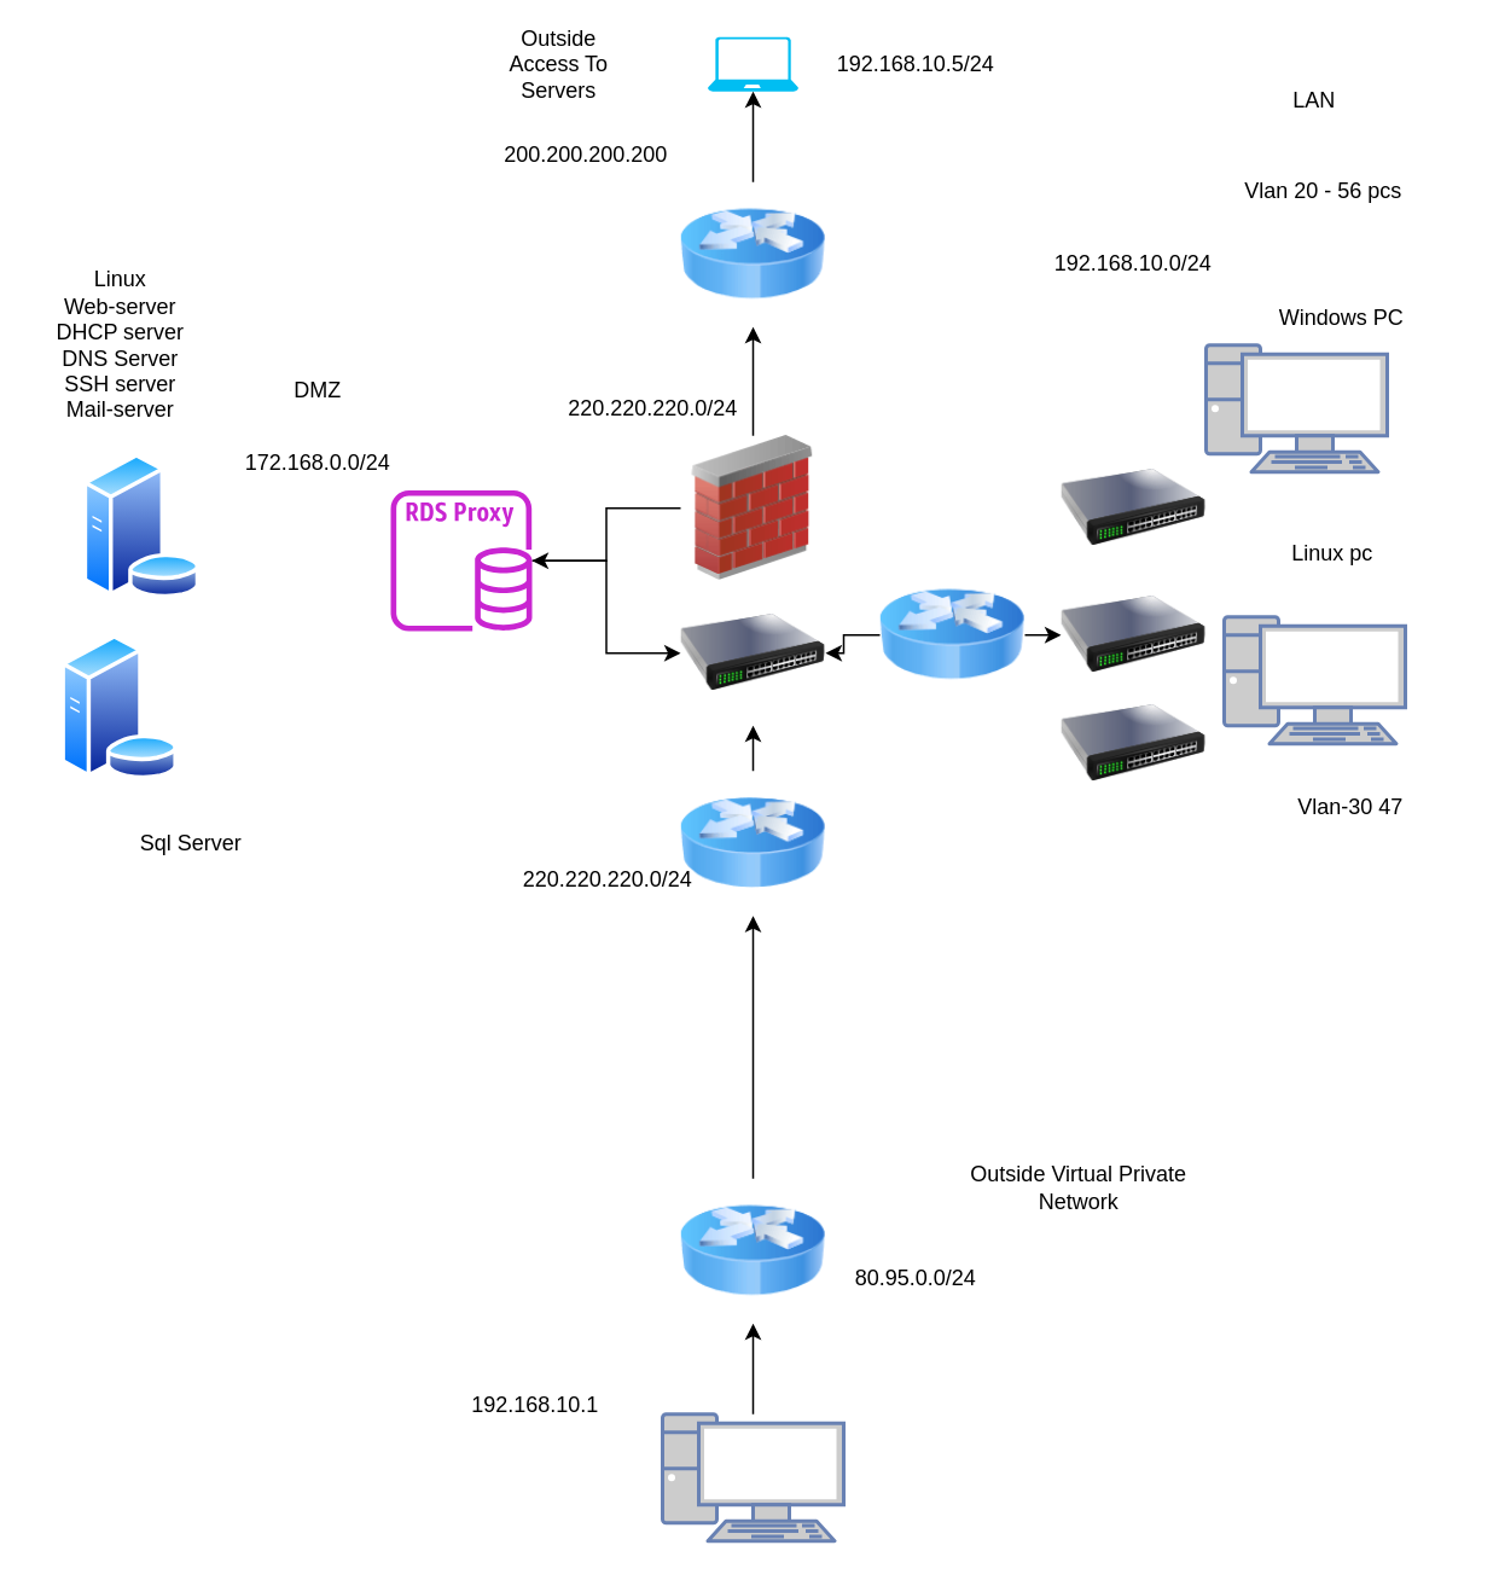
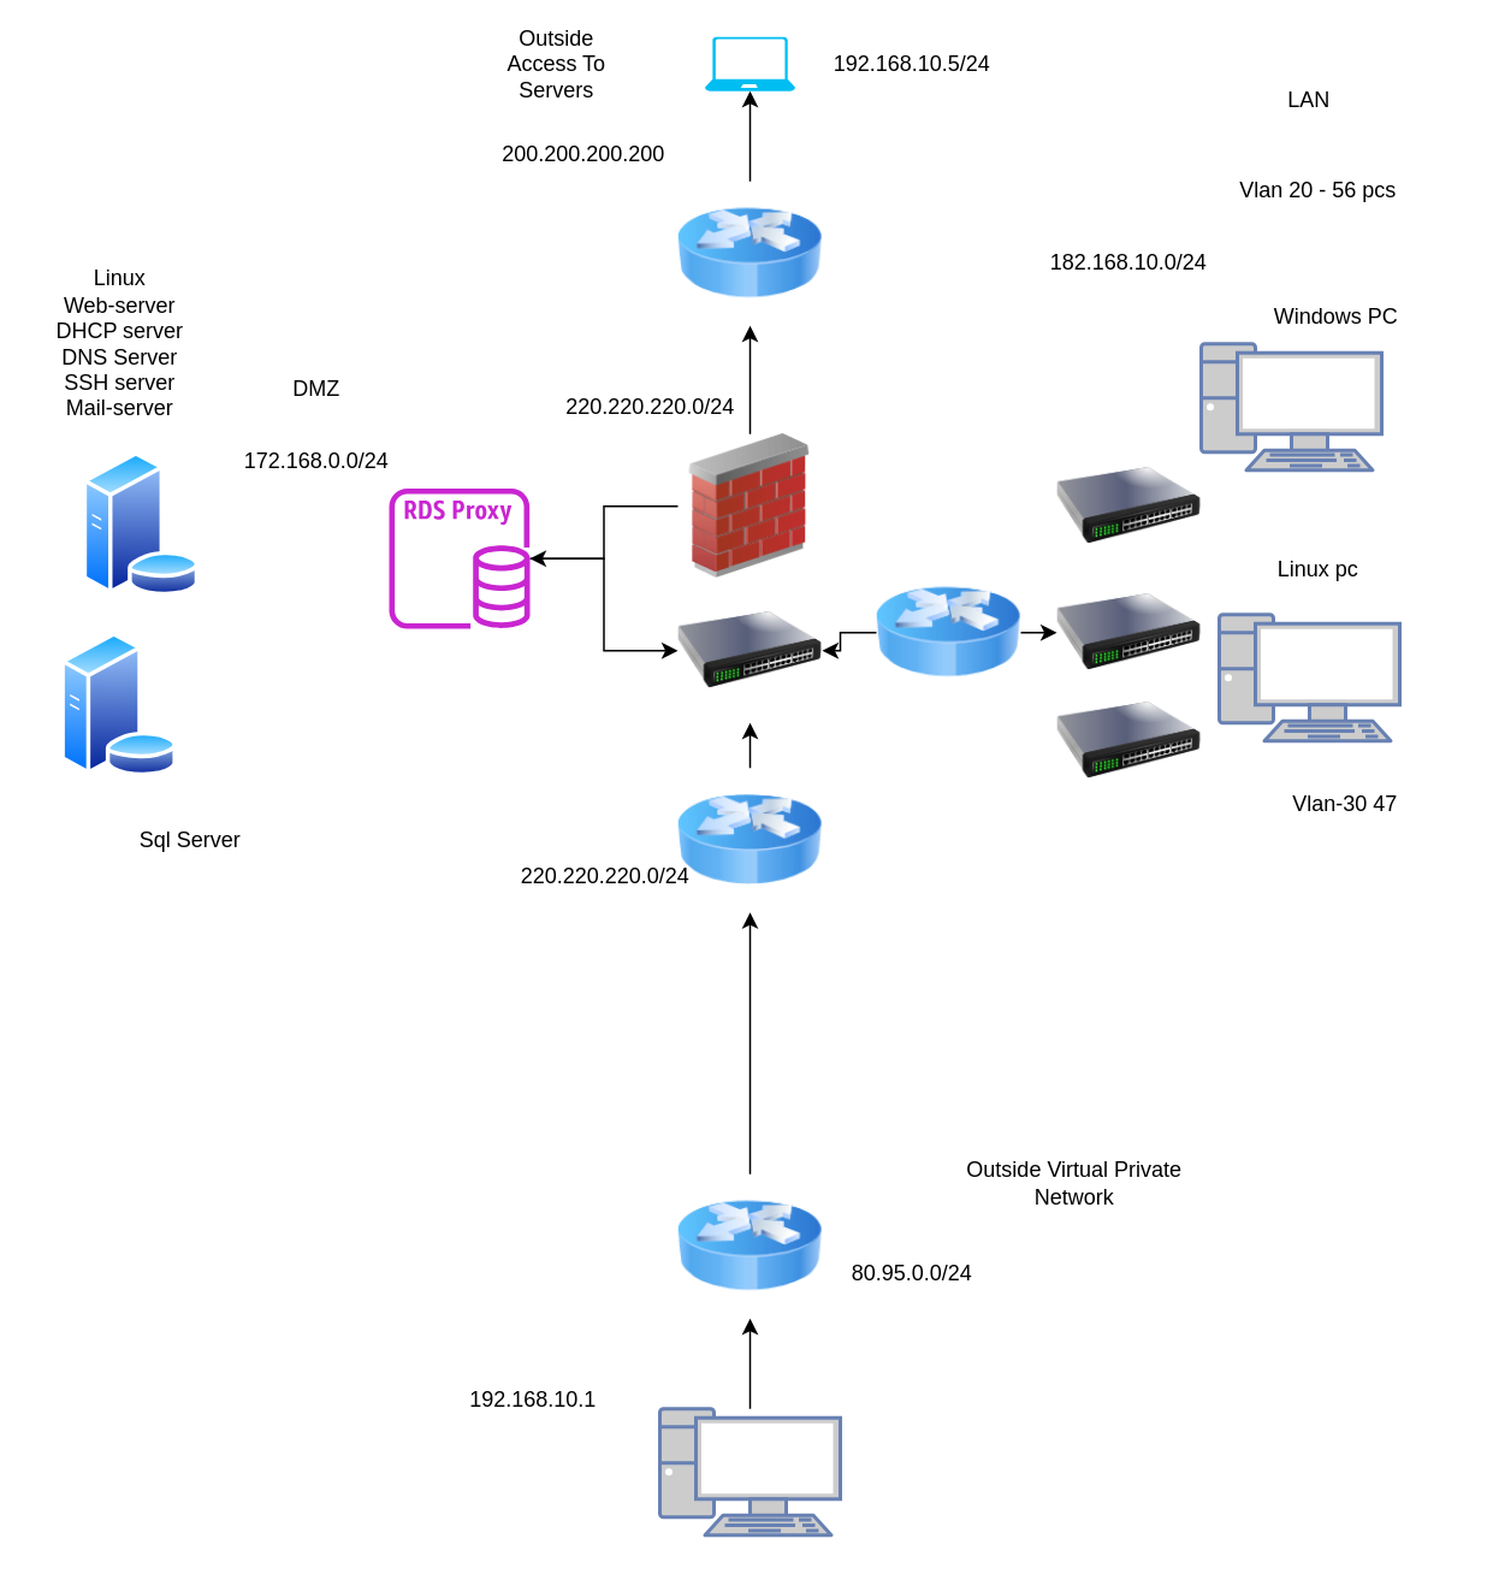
- <mxCell id="19" value="192.168.10.0/24" style="text;html=1;strokeColor=none;fillColor=none;align=center;verticalAlign=middle;whiteSpace=wrap;rounded=0;" vertex="1" parent="1"><mxGeometry x="595" y="130" width="60" height="30" as="geometry" /></mxCell>
+ <mxCell id="19" value="182.168.10.0/24" style="text;html=1;strokeColor=none;fillColor=none;align=center;verticalAlign=middle;whiteSpace=wrap;rounded=0;" vertex="1" parent="1"><mxGeometry x="595" y="130" width="60" height="30" as="geometry" /></mxCell>
- <mxCell id="11" value="Linux pc" style="text;html=1;strokeColor=none;fillColor=none;align=center;verticalAlign=middle;whiteSpace=wrap;rounded=0;" vertex="1" parent="1"><mxGeometry x="705" y="290" width="60" height="30" as="geometry" /></mxCell>
+ <mxCell id="11" value="Linux pc" style="text;html=1;strokeColor=none;fillColor=none;align=center;verticalAlign=middle;whiteSpace=wrap;rounded=0;" vertex="1" parent="1"><mxGeometry x="700" y="300" width="60" height="30" as="geometry" /></mxCell>
